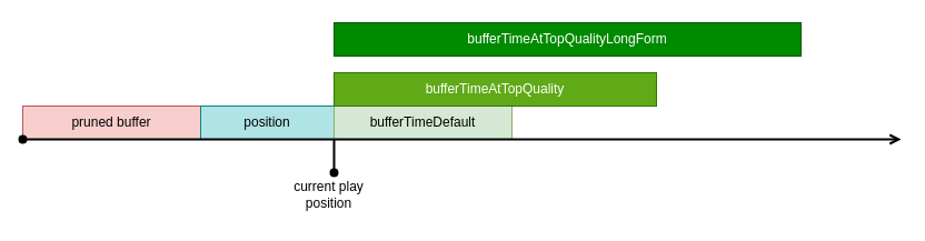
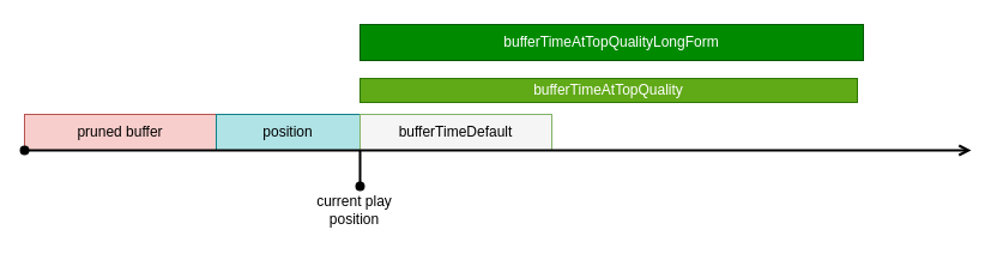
- <mxCell id="6" value="bufferTimeAtTopQuality" style="rounded=0;whiteSpace=wrap;html=1;fillColor=#60a917;strokeColor=#2D7600;fontColor=#ffffff;" vertex="1" parent="1"><mxGeometry x="300" y="65" width="290" height="30" as="geometry" /></mxCell>
+ <mxCell id="6" value="bufferTimeAtTopQuality" style="rounded=0;whiteSpace=wrap;html=1;fillColor=#60a917;strokeColor=#2D7600;fontColor=#ffffff;" vertex="1" parent="1"><mxGeometry x="300" y="65" width="415" height="20" as="geometry" /></mxCell>
- <mxCell id="4" value="bufferTimeDefault" style="rounded=0;whiteSpace=wrap;html=1;fillColor=#d5e8d4;strokeColor=#82b366;" vertex="1" parent="1"><mxGeometry x="300" y="95" width="160" height="30" as="geometry" /></mxCell>
+ <mxCell id="4" value="bufferTimeDefault" style="rounded=0;whiteSpace=wrap;html=1;fillColor=#f5f5f5;strokeColor=#82b366;" vertex="1" parent="1"><mxGeometry x="300" y="95" width="160" height="30" as="geometry" /></mxCell>
